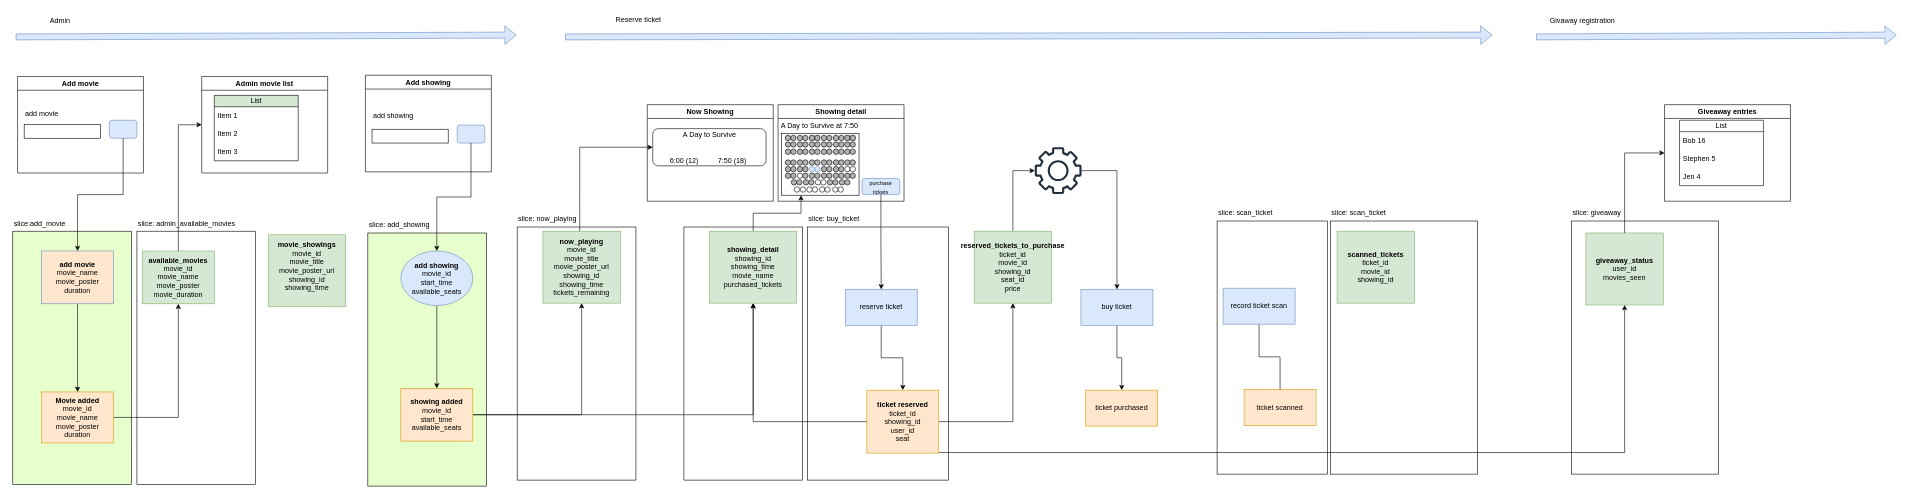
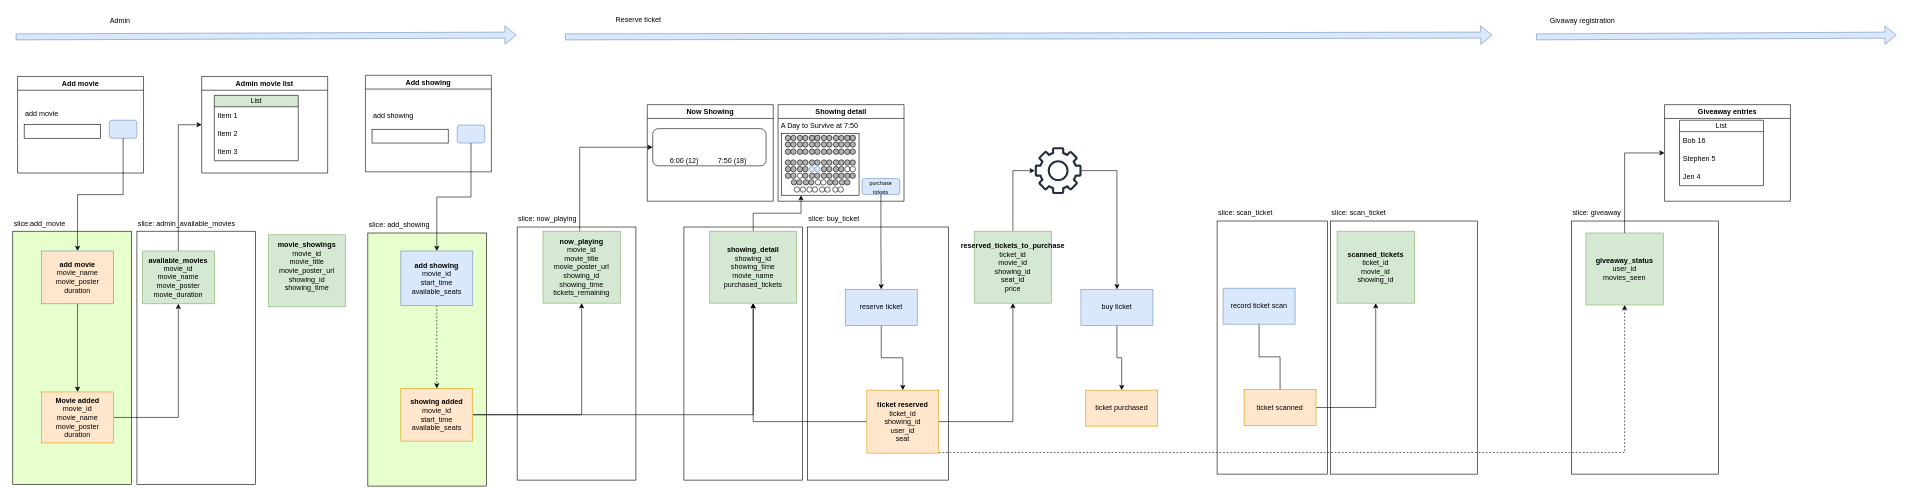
- <mxCell id="175" value="Admin&amp;nbsp;" style="text;html=1;align=left;verticalAlign=middle;resizable=0;points=[];autosize=1;strokeColor=none;fillColor=none;" parent="1" vertex="1"><mxGeometry x="80" y="21" width="55" height="26" as="geometry" /></mxCell>
+ <mxCell id="175" value="Admin&amp;nbsp;" style="text;html=1;align=left;verticalAlign=middle;resizable=0;points=[];autosize=1;strokeColor=none;fillColor=none;" parent="1" vertex="1"><mxGeometry x="180" y="21" width="55" height="26" as="geometry" /></mxCell>
- <mxCell id="69" value="A Day to Survive" style="text;html=1;align=center;verticalAlign=middle;whiteSpace=wrap;rounded=0;fontFamily=Helvetica;fontSize=12;fontColor=default;" parent="67" vertex="1"><mxGeometry x="9" y="40" width="190" height="19" as="geometry" /></mxCell>
- <mxCell id="43" value="&lt;b&gt;add showing&lt;/b&gt;&lt;div&gt;movie_id&lt;/div&gt;&lt;div&gt;start_time&lt;/div&gt;&lt;div&gt;available_seats&lt;/div&gt;" style="ellipse;whiteSpace=wrap;html=1;fillColor=#dae8fc;strokeColor=#6c8ebf;" parent="1" vertex="1"><mxGeometry x="667" y="418" width="120" height="91" as="geometry" /></mxCell>
+ <mxCell id="43" value="&lt;b&gt;add showing&lt;/b&gt;&lt;div&gt;movie_id&lt;/div&gt;&lt;div&gt;start_time&lt;/div&gt;&lt;div&gt;available_seats&lt;/div&gt;" style="rounded=0;whiteSpace=wrap;html=1;fillColor=#dae8fc;strokeColor=#6c8ebf;" parent="1" vertex="1"><mxGeometry x="667" y="418" width="120" height="91" as="geometry" /></mxCell>
- <mxCell id="42" style="edgeStyle=orthogonalEdgeStyle;rounded=0;orthogonalLoop=1;jettySize=auto;html=1;" parent="1" source="43" target="33" edge="1"><mxGeometry relative="1" as="geometry" /></mxCell>
+ <mxCell id="42" style="edgeStyle=orthogonalEdgeStyle;rounded=0;orthogonalLoop=1;jettySize=auto;html=1;dashed=1;" parent="1" source="43" target="33" edge="1"><mxGeometry relative="1" as="geometry" /></mxCell>
+ <mxCell id="38" style="edgeStyle=orthogonalEdgeStyle;rounded=0;orthogonalLoop=1;jettySize=auto;html=1;entryX=0.5;entryY=1;entryDx=0;entryDy=0;" parent="1" source="39" target="170" edge="1"><mxGeometry relative="1" as="geometry" /></mxCell>
- <mxCell id="36" style="edgeStyle=orthogonalEdgeStyle;rounded=0;orthogonalLoop=1;jettySize=auto;html=1;entryX=0.5;entryY=1;entryDx=0;entryDy=0;" edge="1" parent="1" source="37" target="5"><mxGeometry relative="1" as="geometry"><Array as="points"><mxPoint x="2707" y="754" /></Array></mxGeometry></mxCell>
+ <mxCell id="36" style="edgeStyle=orthogonalEdgeStyle;rounded=0;orthogonalLoop=1;jettySize=auto;html=1;entryX=0.5;entryY=1;entryDx=0;entryDy=0;dashed=1;" edge="1" parent="1" source="37" target="5"><mxGeometry relative="1" as="geometry"><Array as="points"><mxPoint x="2707" y="754" /></Array></mxGeometry></mxCell>
